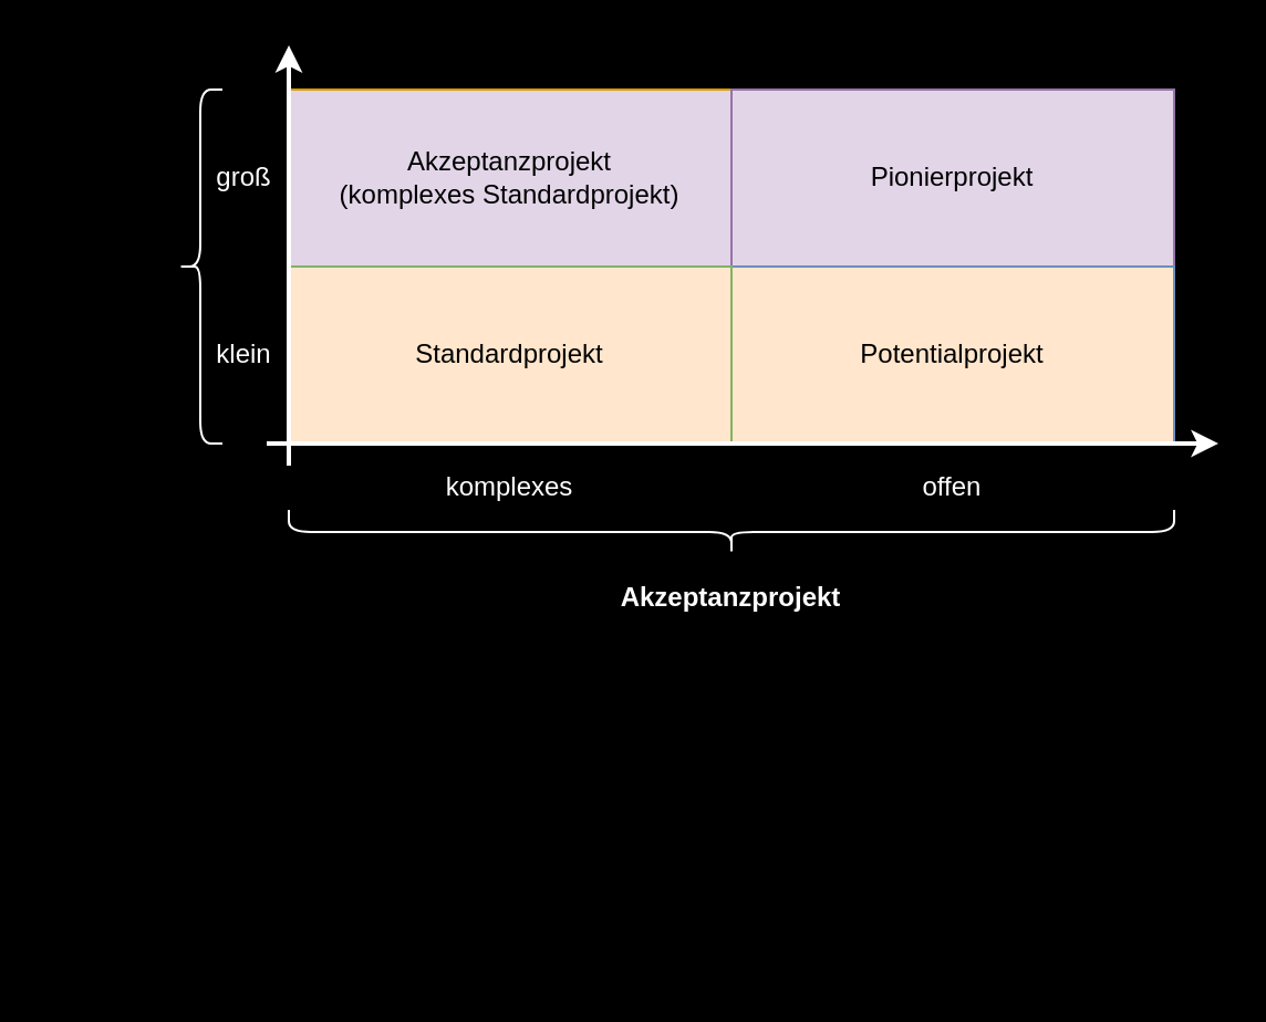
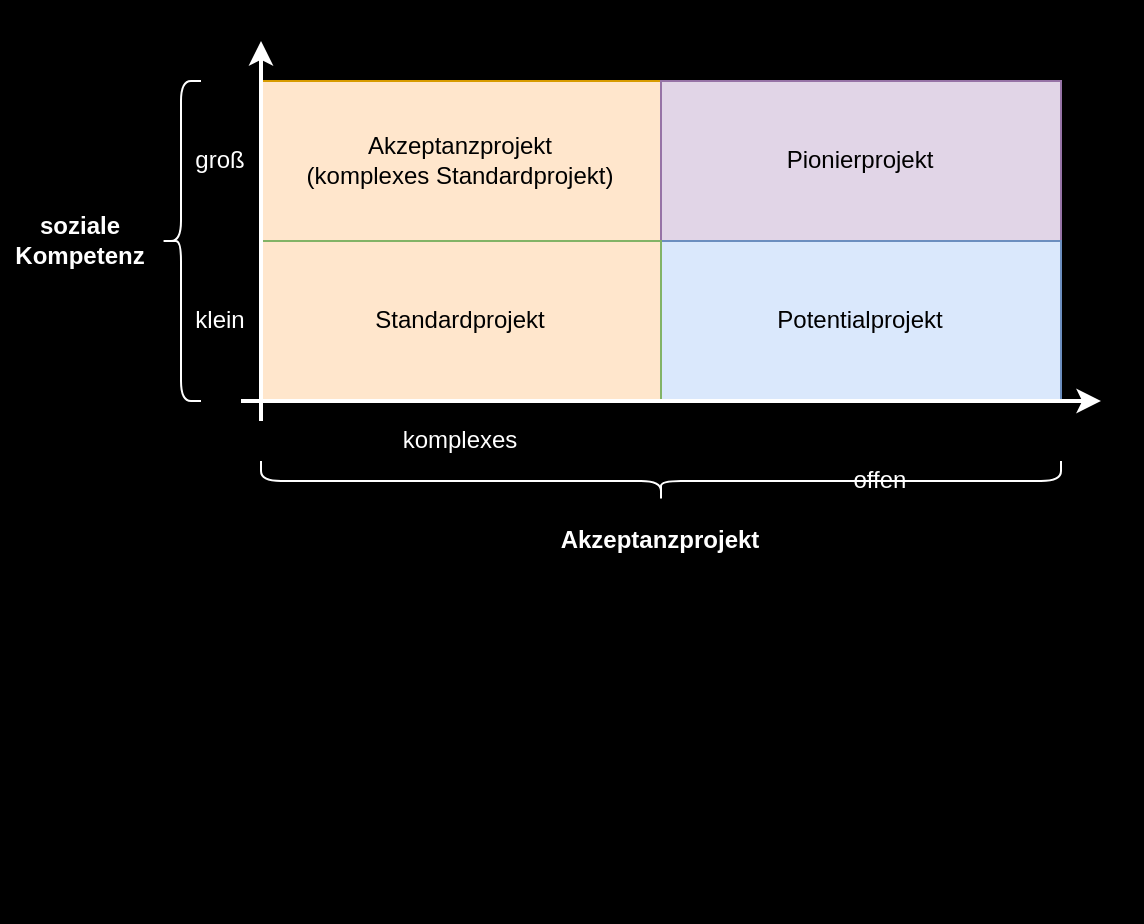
- <mxCell id="2" value="Akzeptanzprojekt&lt;br&gt;(komplexes Standardprojekt)" style="rounded=0;whiteSpace=wrap;html=1;fillColor=#e1d5e7;strokeColor=#d79b00;" parent="1" vertex="1"><mxGeometry x="130" y="40" width="200" height="80" as="geometry" /></mxCell>
+ <mxCell id="2" value="Akzeptanzprojekt&lt;br&gt;(komplexes Standardprojekt)" style="rounded=0;whiteSpace=wrap;html=1;fillColor=#ffe6cc;strokeColor=#d79b00;" parent="1" vertex="1"><mxGeometry x="130" y="40" width="200" height="80" as="geometry" /></mxCell>
+ <mxCell id="15" value="soziale Kompetenz" style="text;html=1;strokeColor=none;fillColor=none;align=center;verticalAlign=middle;whiteSpace=wrap;rounded=0;fontStyle=1;fontColor=#FFFFFF;" parent="1" vertex="1"><mxGeometry x="20" y="110" width="40" height="20" as="geometry" /></mxCell>
- <mxCell id="4" value="Potentialprojekt" style="rounded=0;whiteSpace=wrap;html=1;fillColor=#ffe6cc;strokeColor=#6c8ebf;" parent="1" vertex="1"><mxGeometry x="330" y="120" width="200" height="80" as="geometry" /></mxCell>
+ <mxCell id="4" value="Potentialprojekt" style="rounded=0;whiteSpace=wrap;html=1;fillColor=#dae8fc;strokeColor=#6c8ebf;" parent="1" vertex="1"><mxGeometry x="330" y="120" width="200" height="80" as="geometry" /></mxCell>
- <mxCell id="9" value="offen" style="text;html=1;strokeColor=none;fillColor=none;align=center;verticalAlign=middle;whiteSpace=wrap;rounded=0;fontColor=#FFFFFF;" parent="1" vertex="1"><mxGeometry x="390" y="210" width="80" height="20" as="geometry" /></mxCell>
+ <mxCell id="9" value="offen" style="text;html=1;strokeColor=none;fillColor=none;align=center;verticalAlign=middle;whiteSpace=wrap;rounded=0;fontColor=#FFFFFF;" parent="1" vertex="1"><mxGeometry x="400" y="230" width="80" height="20" as="geometry" /></mxCell>
